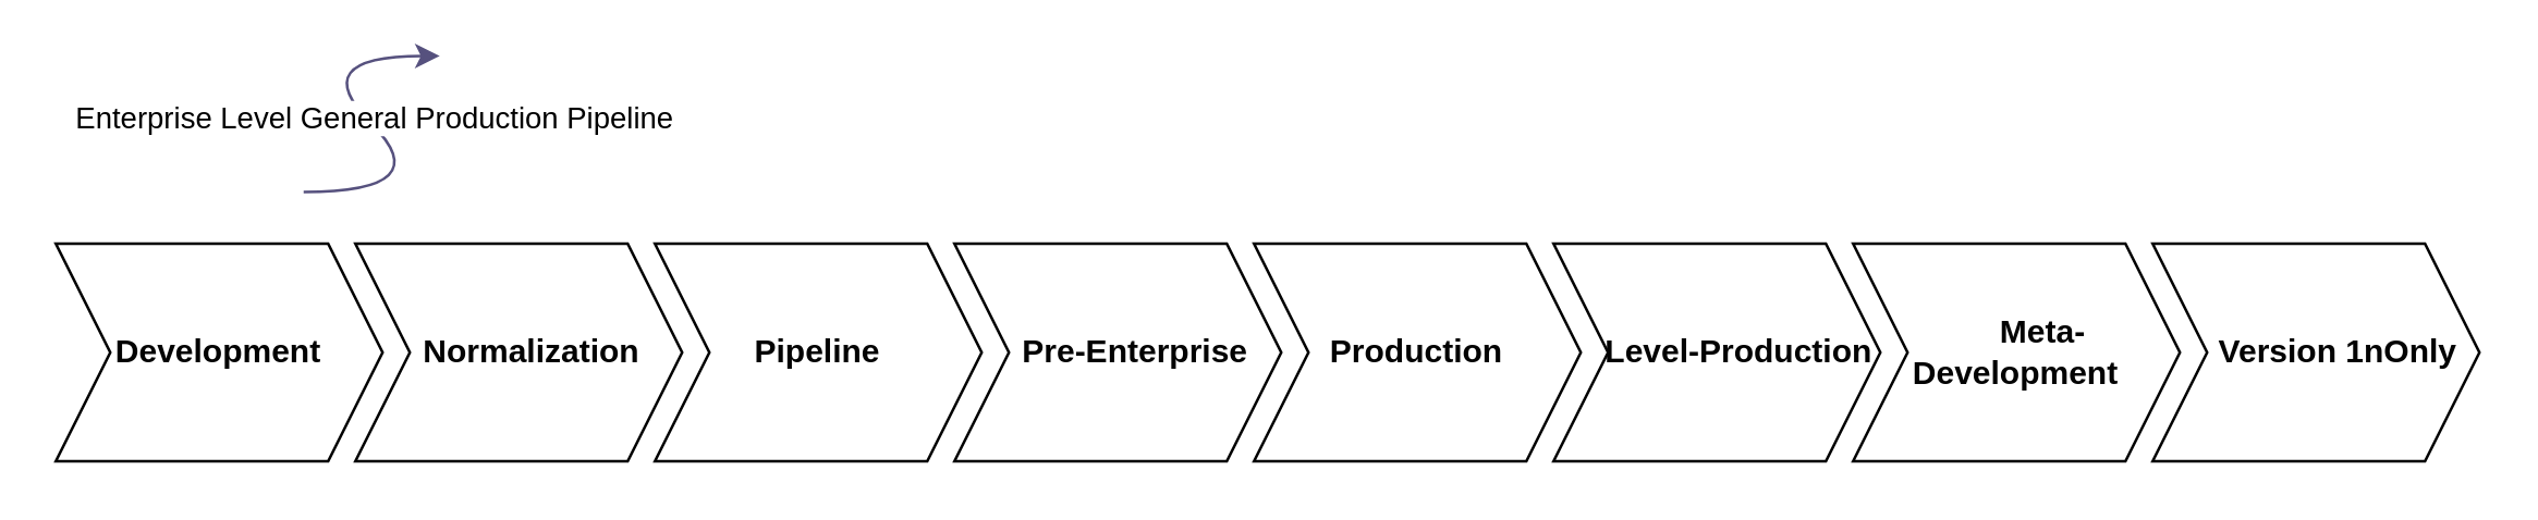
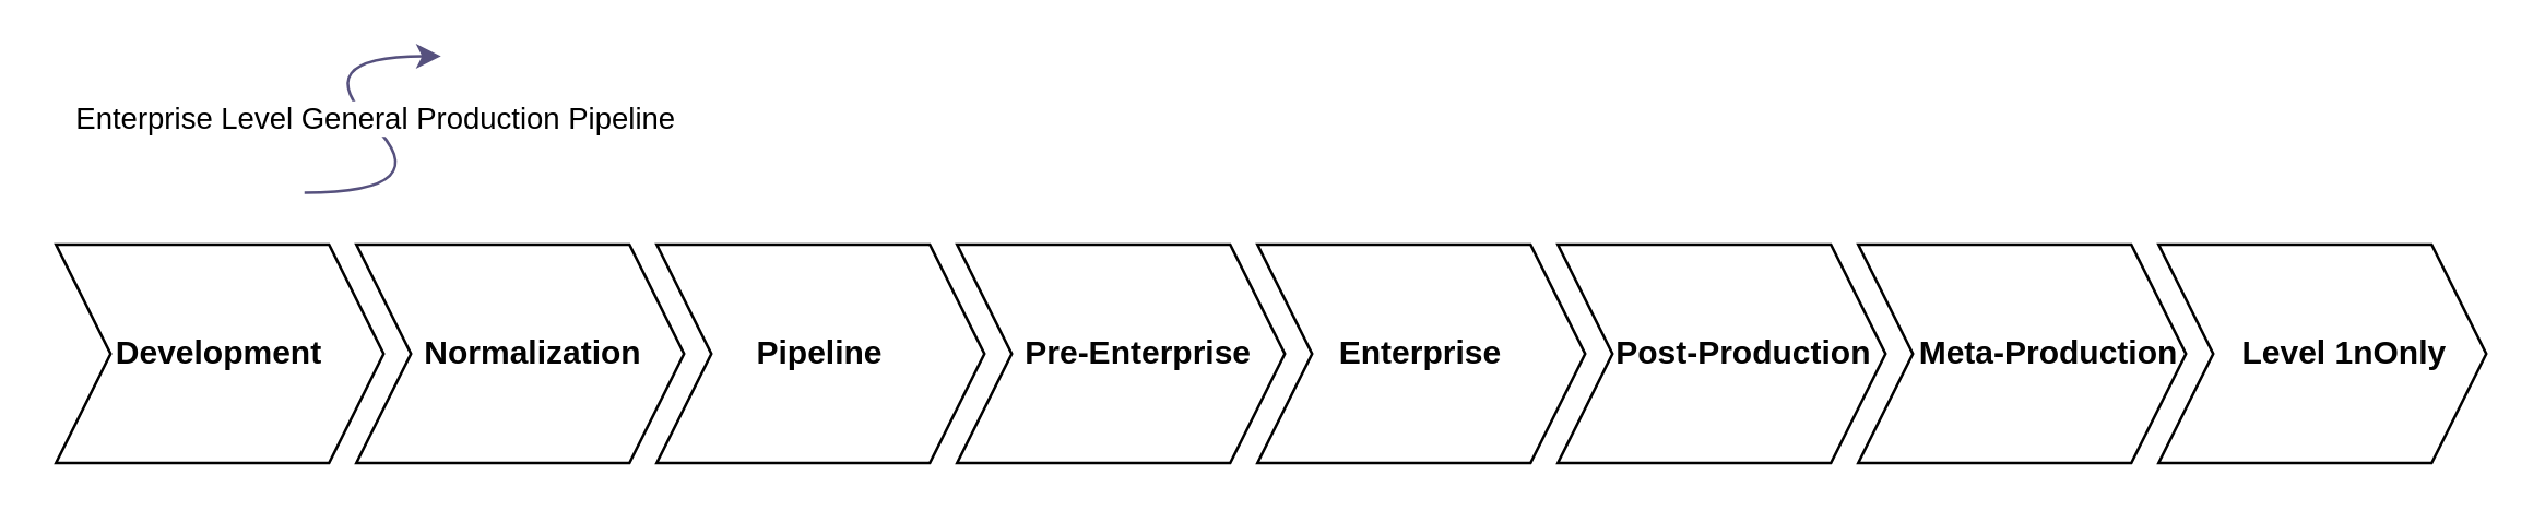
- <mxCell id="6" value="Production" style="shape=step;perimeter=stepPerimeter;whiteSpace=wrap;html=1;fixedSize=1;fillColor=none;fontStyle=1;fontColor=#030303;strokeColor=#000000;" vertex="1" parent="1"><mxGeometry x="460" y="89" width="120" height="80" as="geometry" /></mxCell>
+ <mxCell id="6" value="Enterprise" style="shape=step;perimeter=stepPerimeter;whiteSpace=wrap;html=1;fixedSize=1;fillColor=none;fontStyle=1;fontColor=#030303;strokeColor=#000000;" vertex="1" parent="1"><mxGeometry x="460" y="89" width="120" height="80" as="geometry" /></mxCell>
- <mxCell id="8" value="&amp;nbsp; &amp;nbsp; &amp;nbsp;Level-Production" style="shape=step;perimeter=stepPerimeter;whiteSpace=wrap;html=1;fixedSize=1;fillColor=none;fontStyle=1;fontColor=#030303;strokeColor=#000000;" vertex="1" parent="1"><mxGeometry x="570" y="89" width="120" height="80" as="geometry" /></mxCell>
+ <mxCell id="8" value="&amp;nbsp; &amp;nbsp; &amp;nbsp;Post-Production" style="shape=step;perimeter=stepPerimeter;whiteSpace=wrap;html=1;fixedSize=1;fillColor=none;fontStyle=1;fontColor=#030303;strokeColor=#000000;" vertex="1" parent="1"><mxGeometry x="570" y="89" width="120" height="80" as="geometry" /></mxCell>
- <mxCell id="9" value="&amp;nbsp; &amp;nbsp; &amp;nbsp; Meta-Development" style="shape=step;perimeter=stepPerimeter;whiteSpace=wrap;html=1;fixedSize=1;fillColor=none;fontStyle=1;fontColor=#030303;strokeColor=#000000;" vertex="1" parent="1"><mxGeometry x="680" y="89" width="120" height="80" as="geometry" /></mxCell>
+ <mxCell id="9" value="&amp;nbsp; &amp;nbsp; &amp;nbsp; Meta-Production" style="shape=step;perimeter=stepPerimeter;whiteSpace=wrap;html=1;fixedSize=1;fillColor=none;fontStyle=1;fontColor=#030303;strokeColor=#000000;" vertex="1" parent="1"><mxGeometry x="680" y="89" width="120" height="80" as="geometry" /></mxCell>
- <mxCell id="7" value="&amp;nbsp; &amp;nbsp; &amp;nbsp;Version 1nOnly" style="shape=step;perimeter=stepPerimeter;whiteSpace=wrap;html=1;fixedSize=1;fillColor=none;fontStyle=1;fontColor=#030303;strokeColor=#000000;" vertex="1" parent="1"><mxGeometry x="790" y="89" width="120" height="80" as="geometry" /></mxCell>
+ <mxCell id="7" value="&amp;nbsp; &amp;nbsp; &amp;nbsp;Level 1nOnly" style="shape=step;perimeter=stepPerimeter;whiteSpace=wrap;html=1;fixedSize=1;fillColor=none;fontStyle=1;fontColor=#030303;strokeColor=#000000;" vertex="1" parent="1"><mxGeometry x="790" y="89" width="120" height="80" as="geometry" /></mxCell>
